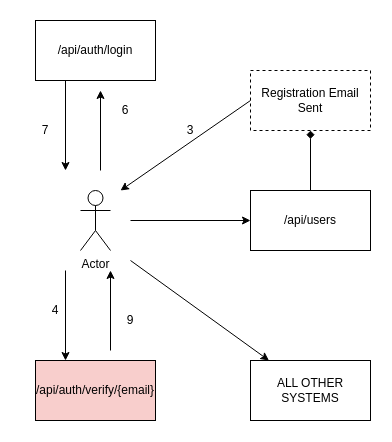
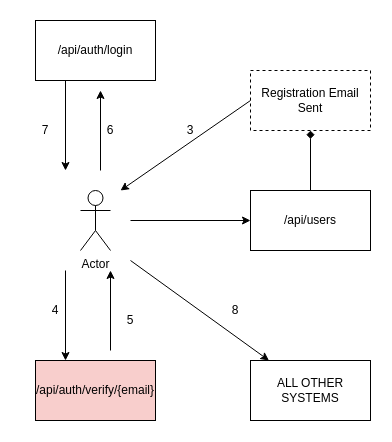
- <mxCell id="18" value="6" style="text;html=1;strokeColor=none;fillColor=none;align=center;verticalAlign=middle;whiteSpace=wrap;rounded=0;" vertex="1" parent="1"><mxGeometry x="100" y="90" width="50" height="40" as="geometry" /></mxCell>
+ <mxCell id="18" value="6" style="text;html=1;strokeColor=none;fillColor=none;align=center;verticalAlign=middle;whiteSpace=wrap;rounded=0;" vertex="1" parent="1"><mxGeometry x="85" y="110" width="50" height="40" as="geometry" /></mxCell>
+ <mxCell id="22" value="8" style="text;html=1;strokeColor=none;fillColor=none;align=center;verticalAlign=middle;whiteSpace=wrap;rounded=0;opacity=0;" vertex="1" parent="1"><mxGeometry x="215" y="300" width="40" height="20" as="geometry" /></mxCell>
- <mxCell id="15" value="9" style="text;html=1;strokeColor=none;fillColor=none;align=center;verticalAlign=middle;whiteSpace=wrap;rounded=0;" vertex="1" parent="1"><mxGeometry x="105" y="300" width="50" height="40" as="geometry" /></mxCell>
+ <mxCell id="15" value="5" style="text;html=1;strokeColor=none;fillColor=none;align=center;verticalAlign=middle;whiteSpace=wrap;rounded=0;" vertex="1" parent="1"><mxGeometry x="105" y="300" width="50" height="40" as="geometry" /></mxCell>
